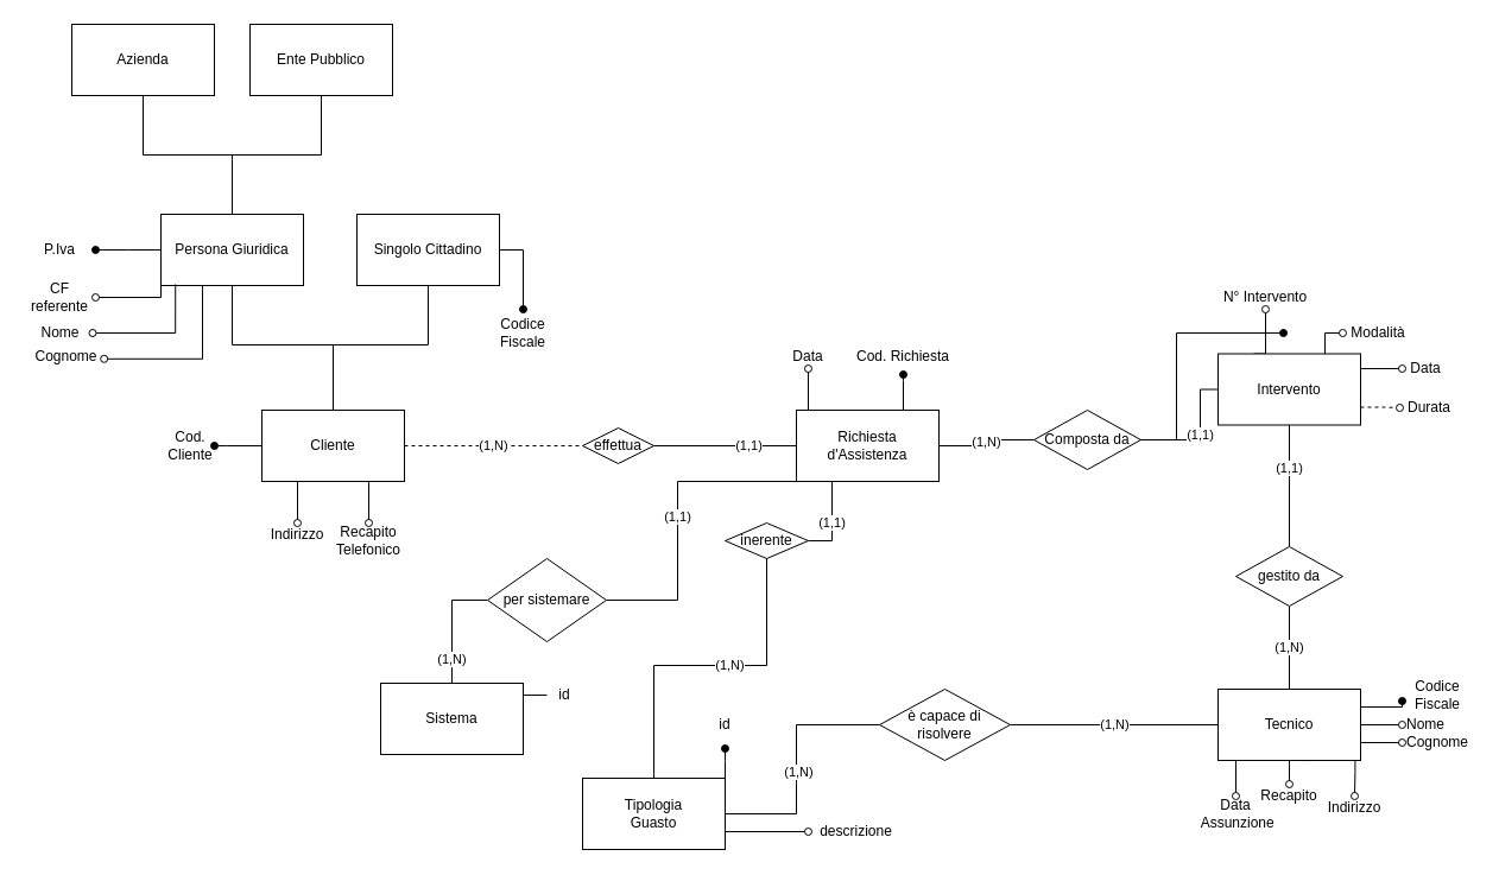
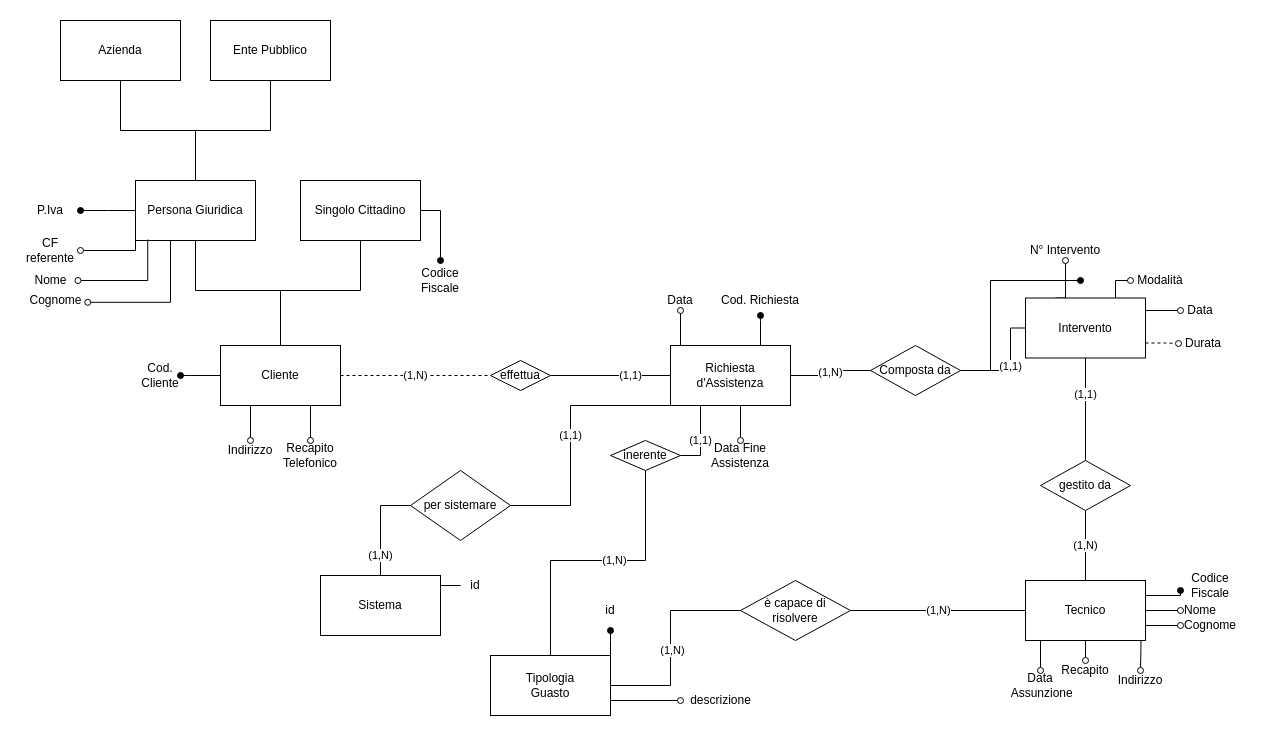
+ <mxCell id="73" style="edgeStyle=orthogonalEdgeStyle;rounded=0;orthogonalLoop=1;jettySize=auto;html=1;exitX=0.5;exitY=1;exitDx=0;exitDy=0;startArrow=none;startFill=0;endArrow=oval;endFill=0;entryX=0.5;entryY=0;entryDx=0;entryDy=0;" parent="1" source="74" target="76" edge="1"><mxGeometry relative="1" as="geometry"><mxPoint x="729.966" y="450" as="targetPoint" /></mxGeometry></mxCell>
+ <mxCell id="76" value="Data Fine Assistenza" style="text;html=1;strokeColor=none;fillColor=none;align=center;verticalAlign=middle;whiteSpace=wrap;rounded=0;" parent="1" vertex="1"><mxGeometry x="720" y="440" width="40" height="30" as="geometry" /></mxCell>
